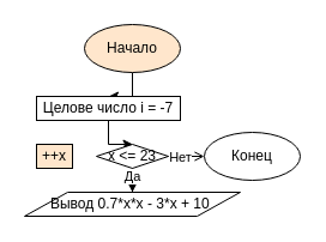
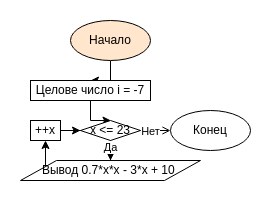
- <mxCell id="15" value="++x" style="rounded=0;whiteSpace=wrap;html=1;fillColor=#ffe6cc;" vertex="1" parent="1"><mxGeometry x="30" y="120" width="30" height="20" as="geometry" /></mxCell>
+ <mxCell id="15" value="++x" style="rounded=0;whiteSpace=wrap;html=1;" vertex="1" parent="1"><mxGeometry x="30" y="120" width="30" height="20" as="geometry" /></mxCell>
+ <mxCell id="14" style="edgeStyle=orthogonalEdgeStyle;rounded=0;orthogonalLoop=1;jettySize=auto;html=1;" edge="1" parent="1" source="15" target="11"><mxGeometry relative="1" as="geometry" /></mxCell>
+ <mxCell id="12" style="edgeStyle=orthogonalEdgeStyle;rounded=0;orthogonalLoop=1;jettySize=auto;html=1;entryX=0.5;entryY=1;entryDx=0;entryDy=0;" edge="1" parent="1" source="13" target="15"><mxGeometry relative="1" as="geometry"><Array as="points"><mxPoint x="45" y="170" /></Array></mxGeometry></mxCell>
